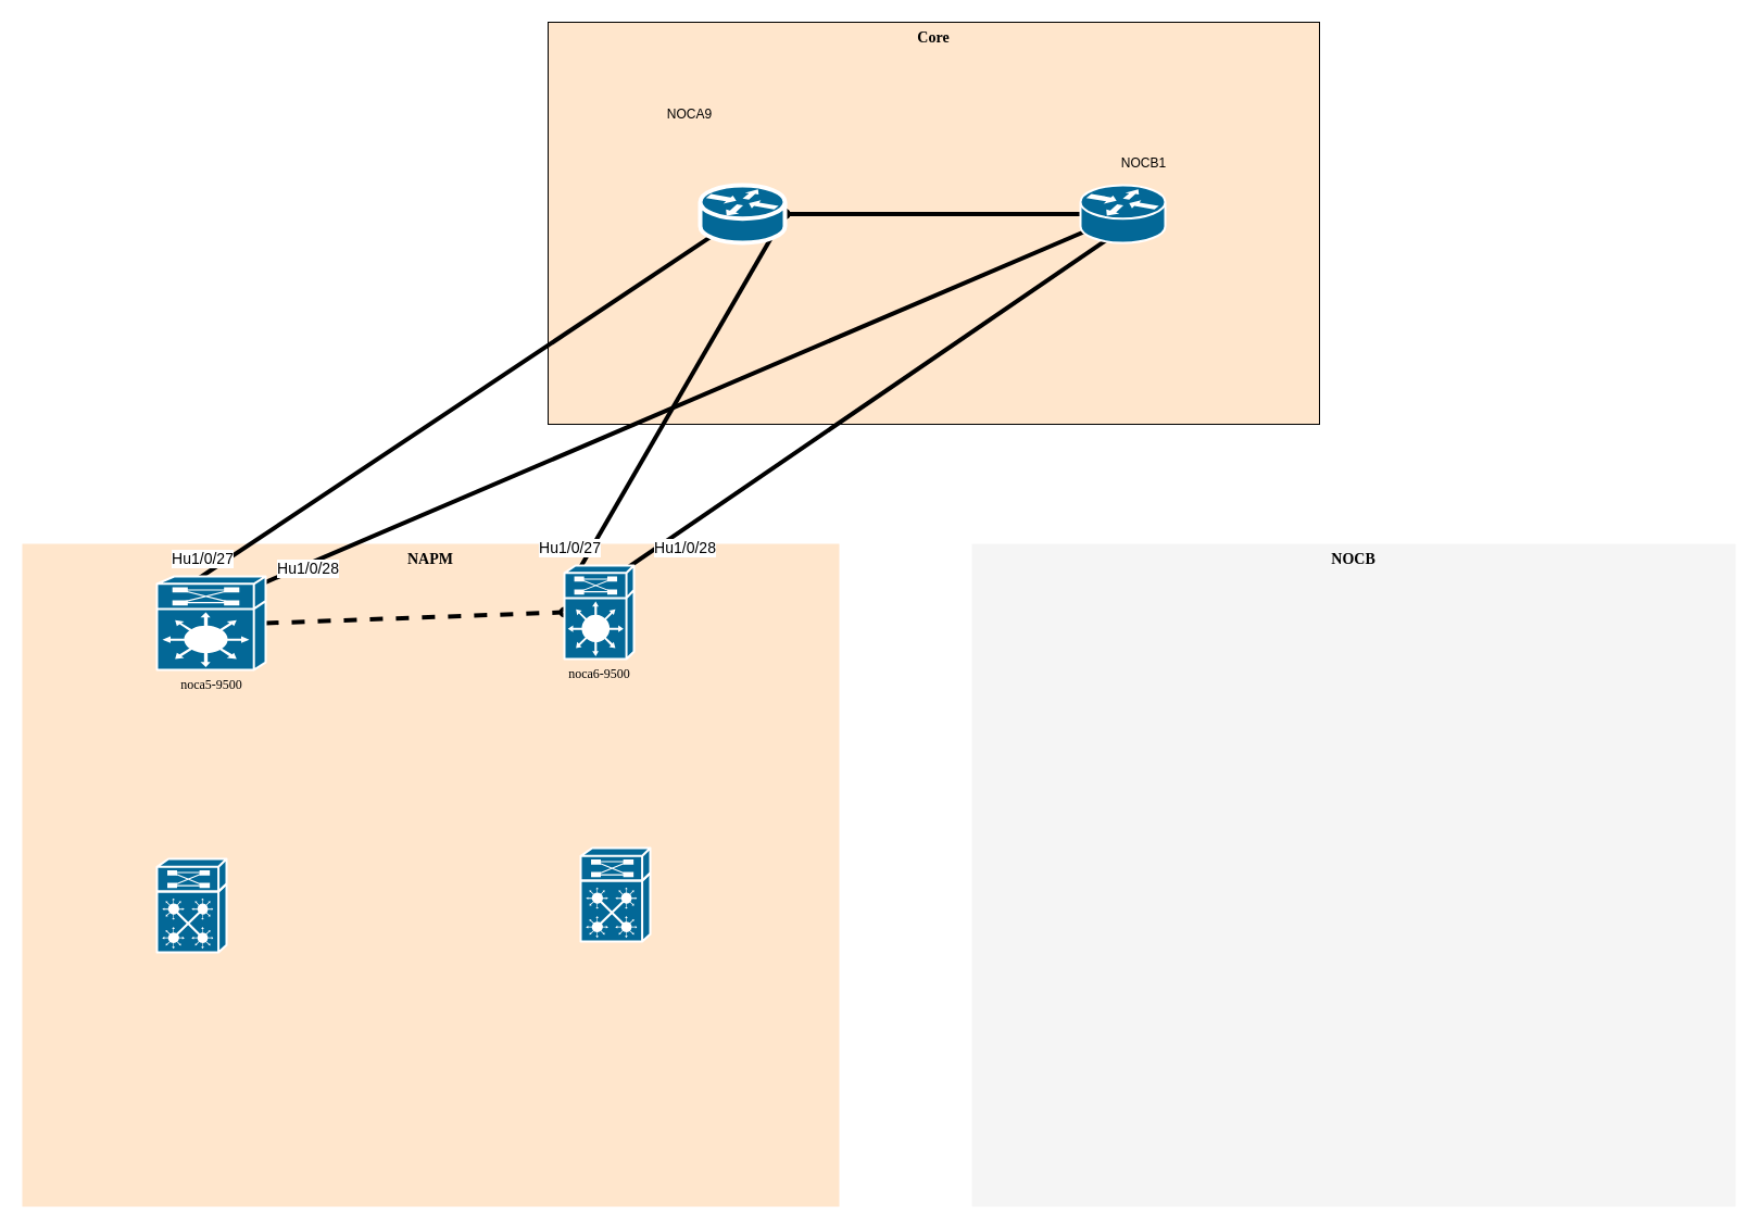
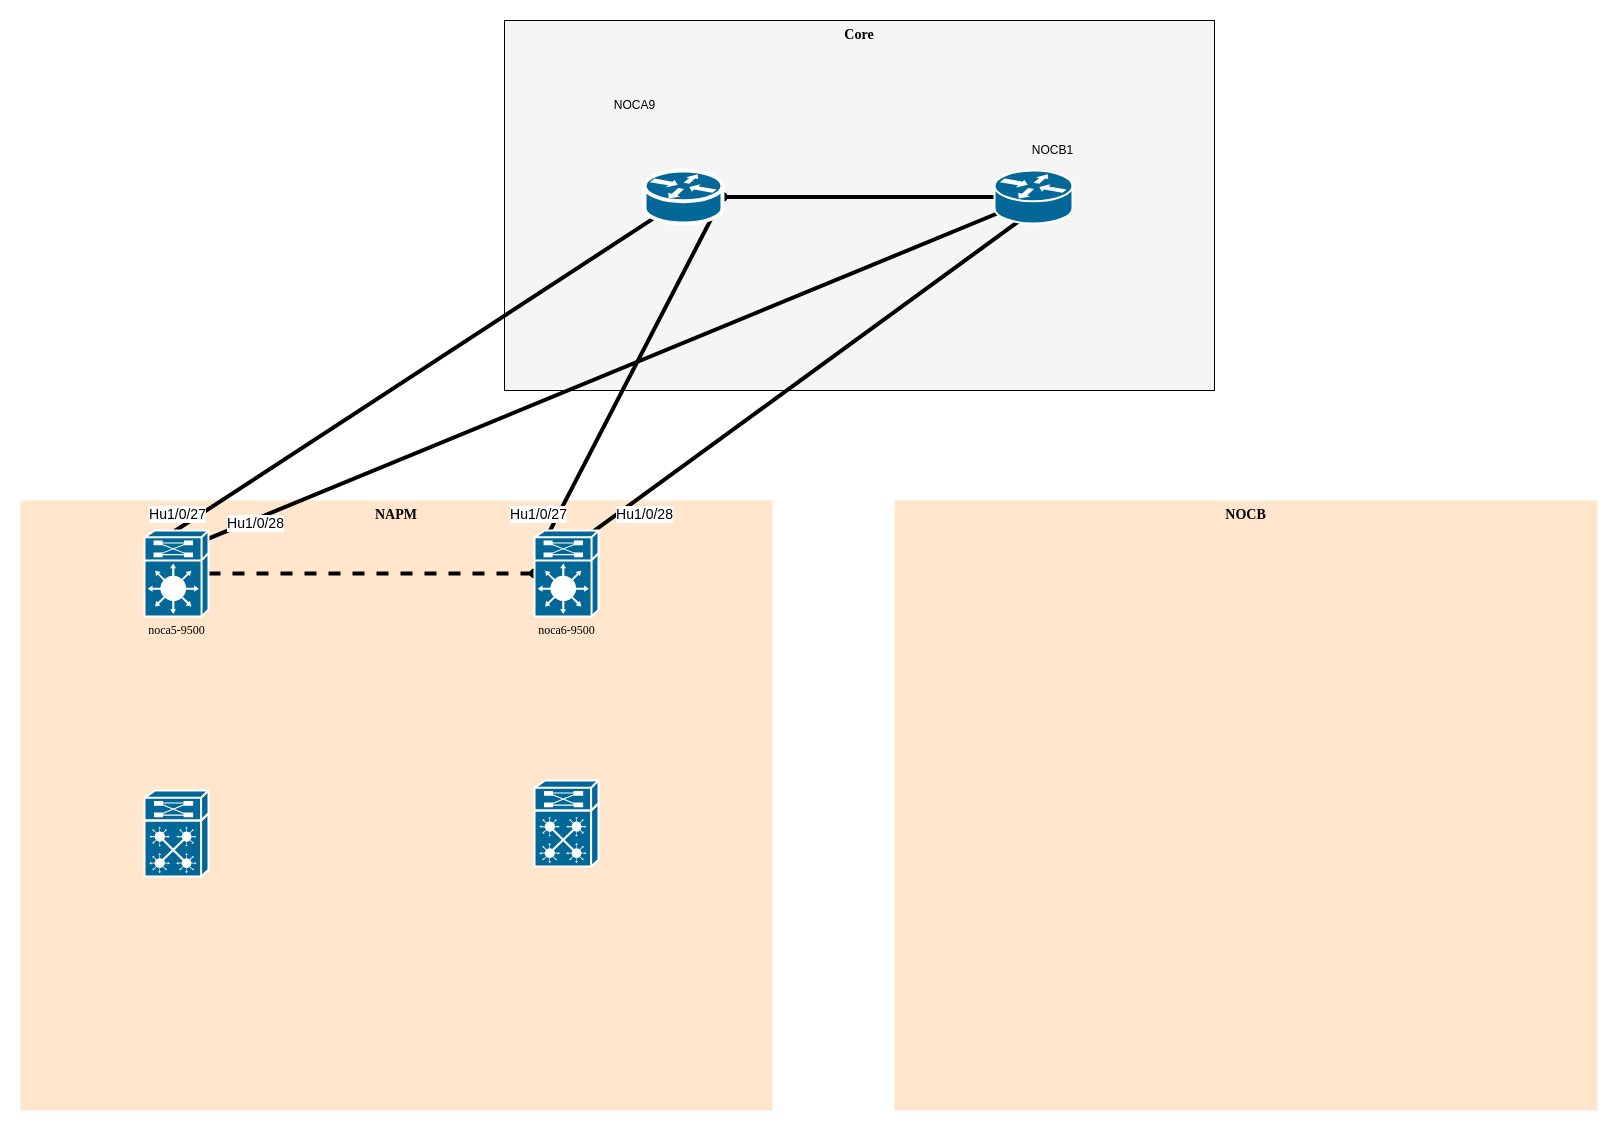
- <mxCell id="3" value="Core" style="whiteSpace=wrap;html=1;rounded=0;shadow=0;comic=0;strokeWidth=1;fontFamily=Verdana;fontSize=14;fillColor=#ffe6cc;strokeColor=default;fontStyle=1;verticalAlign=top;" parent="1" vertex="1"><mxGeometry x="504" y="20" width="710" height="370" as="geometry" /></mxCell>
+ <mxCell id="3" value="Core" style="whiteSpace=wrap;html=1;rounded=0;shadow=0;comic=0;strokeWidth=1;fontFamily=Verdana;fontSize=14;fillColor=#f5f5f5;strokeColor=default;fontStyle=1;verticalAlign=top;" parent="1" vertex="1"><mxGeometry x="504" y="20" width="710" height="370" as="geometry" /></mxCell>
- <mxCell id="26" value="noca6-9500" style="shape=mxgraph.cisco.misc.route_switch_processor;html=1;dashed=0;fillColor=#036897;strokeColor=#ffffff;strokeWidth=2;verticalLabelPosition=bottom;verticalAlign=top;rounded=0;shadow=0;comic=0;fontFamily=Verdana;fontSize=12;" vertex="1" parent="1"><mxGeometry x="519" y="520" width="64" height="86" as="geometry" /></mxCell>
+ <mxCell id="26" value="noca6-9500" style="shape=mxgraph.cisco.misc.route_switch_processor;html=1;dashed=0;fillColor=#036897;strokeColor=#ffffff;strokeWidth=2;verticalLabelPosition=bottom;verticalAlign=top;rounded=0;shadow=0;comic=0;fontFamily=Verdana;fontSize=12;" vertex="1" parent="1"><mxGeometry x="534" y="530" width="64" height="86" as="geometry" /></mxCell>
- <mxCell id="21" value="noca5-9500" style="shape=mxgraph.cisco.misc.route_switch_processor;html=1;dashed=0;fillColor=#036897;strokeColor=#ffffff;strokeWidth=2;verticalLabelPosition=bottom;verticalAlign=top;rounded=0;shadow=0;comic=0;fontFamily=Verdana;fontSize=12;" vertex="1" parent="1"><mxGeometry x="144" y="530" width="100" height="86" as="geometry" /></mxCell>
+ <mxCell id="21" value="noca5-9500" style="shape=mxgraph.cisco.misc.route_switch_processor;html=1;dashed=0;fillColor=#036897;strokeColor=#ffffff;strokeWidth=2;verticalLabelPosition=bottom;verticalAlign=top;rounded=0;shadow=0;comic=0;fontFamily=Verdana;fontSize=12;" vertex="1" parent="1"><mxGeometry x="144" y="530" width="64" height="86" as="geometry" /></mxCell>
- <mxCell id="4" value="NOCB" style="whiteSpace=wrap;html=1;rounded=0;shadow=0;comic=0;strokeWidth=1;fontFamily=Verdana;fontSize=14;fillColor=#f5f5f5;strokeColor=none;fontStyle=1;verticalAlign=top;" parent="1" vertex="1"><mxGeometry x="894" y="500" width="703" height="610" as="geometry" /></mxCell>
+ <mxCell id="4" value="NOCB" style="whiteSpace=wrap;html=1;rounded=0;shadow=0;comic=0;strokeWidth=1;fontFamily=Verdana;fontSize=14;fillColor=#ffe6cc;strokeColor=none;fontStyle=1;verticalAlign=top;" parent="1" vertex="1"><mxGeometry x="894" y="500" width="703" height="610" as="geometry" /></mxCell>
